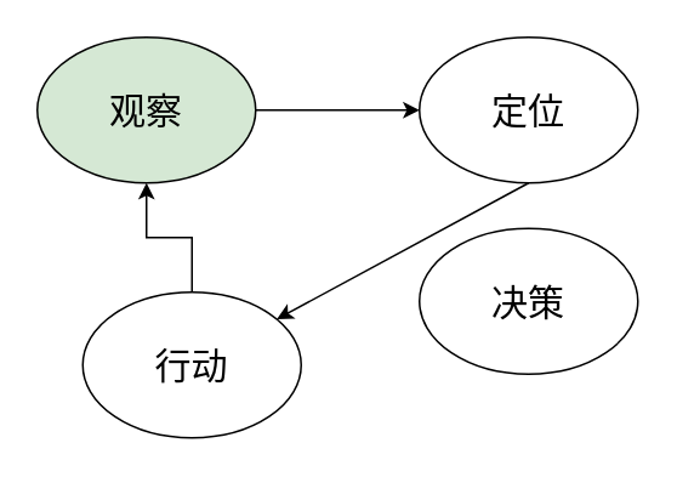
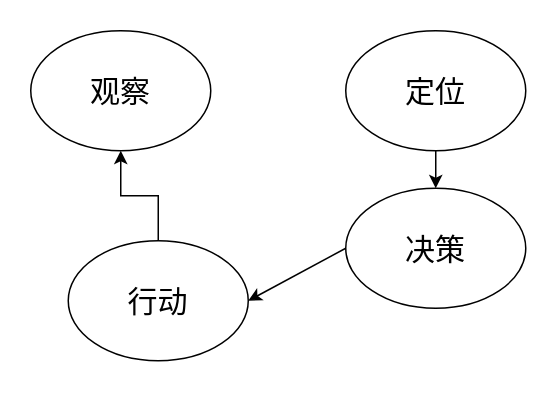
- <mxCell id="2" value="&lt;font style=&quot;font-size: 20px;&quot;&gt;观察&lt;/font&gt;" style="ellipse;whiteSpace=wrap;html=1;fillColor=#d5e8d4;" vertex="1" parent="1"><mxGeometry x="20" y="20" width="120" height="80" as="geometry" /></mxCell>
+ <mxCell id="2" value="&lt;font style=&quot;font-size: 20px;&quot;&gt;观察&lt;/font&gt;" style="ellipse;whiteSpace=wrap;html=1;" vertex="1" parent="1"><mxGeometry x="20" y="20" width="120" height="80" as="geometry" /></mxCell>
- <mxCell id="7" value="" style="endArrow=classic;html=1;rounded=0;exitX=1;exitY=0.5;exitDx=0;exitDy=0;entryX=0;entryY=0.5;entryDx=0;entryDy=0;" edge="1" parent="1" source="2" target="3"><mxGeometry width="50" height="50" relative="1" as="geometry"><mxPoint x="180" y="190" as="sourcePoint" /><mxPoint x="230" y="140" as="targetPoint" /></mxGeometry></mxCell>
- <mxCell id="8" value="" style="endArrow=classic;html=1;rounded=0;exitX=0.5;exitY=1;exitDx=0;exitDy=0;" edge="1" parent="1" source="3" target="5"><mxGeometry width="50" height="50" relative="1" as="geometry"><mxPoint x="180" y="190" as="sourcePoint" /><mxPoint x="230" y="140" as="targetPoint" /></mxGeometry></mxCell>
+ <mxCell id="8" value="" style="endArrow=classic;html=1;rounded=0;exitX=0.5;exitY=1;exitDx=0;exitDy=0;entryX=0.5;entryY=0;entryDx=0;entryDy=0;" edge="1" parent="1" source="3" target="6"><mxGeometry width="50" height="50" relative="1" as="geometry"><mxPoint x="180" y="190" as="sourcePoint" /><mxPoint x="230" y="140" as="targetPoint" /></mxGeometry></mxCell>
+ <mxCell id="9" value="" style="endArrow=classic;html=1;rounded=0;exitX=0;exitY=0.5;exitDx=0;exitDy=0;entryX=1;entryY=0.5;entryDx=0;entryDy=0;" edge="1" parent="1" source="6" target="5"><mxGeometry width="50" height="50" relative="1" as="geometry"><mxPoint x="180" y="190" as="sourcePoint" /><mxPoint x="230" y="140" as="targetPoint" /></mxGeometry></mxCell>
